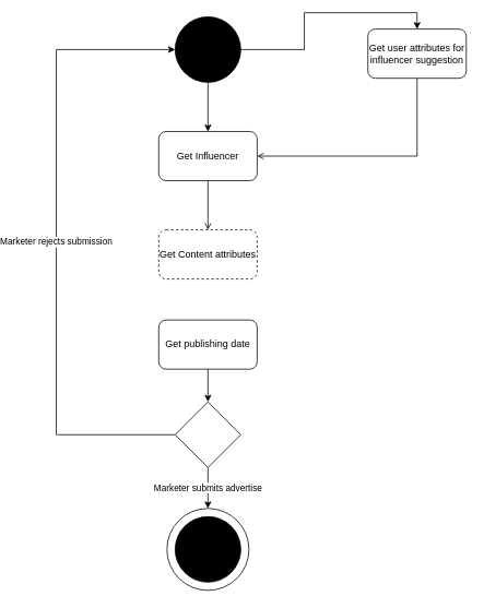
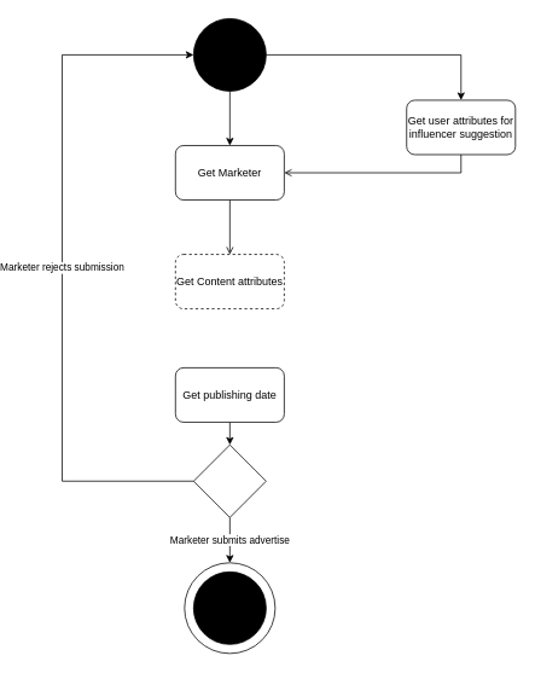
- <mxCell id="6" value="Get user attributes for influencer suggestion" style="rounded=1;whiteSpace=wrap;html=1;fillColor=#FFFFFF;" vertex="1" parent="1"><mxGeometry x="400" y="35" width="120" height="60" as="geometry" /></mxCell>
+ <mxCell id="6" value="Get user attributes for influencer suggestion" style="rounded=1;whiteSpace=wrap;html=1;fillColor=#FFFFFF;" vertex="1" parent="1"><mxGeometry x="400" y="110" width="120" height="60" as="geometry" /></mxCell>
- <mxCell id="8" value="Get Influencer" style="rounded=1;whiteSpace=wrap;html=1;fillColor=#FFFFFF;" vertex="1" parent="1"><mxGeometry x="145" y="160" width="120" height="60" as="geometry" /></mxCell>
+ <mxCell id="8" value="Get Marketer" style="rounded=1;whiteSpace=wrap;html=1;fillColor=#FFFFFF;" vertex="1" parent="1"><mxGeometry x="145" y="160" width="120" height="60" as="geometry" /></mxCell>
- <mxCell id="11" value="Get publishing date" style="rounded=1;whiteSpace=wrap;html=1;fillColor=#FFFFFF;" vertex="1" parent="1"><mxGeometry x="145" y="390" width="120" height="60" as="geometry" /></mxCell>
+ <mxCell id="11" value="Get publishing date" style="rounded=1;whiteSpace=wrap;html=1;fillColor=#FFFFFF;" vertex="1" parent="1"><mxGeometry x="145" y="405" width="120" height="60" as="geometry" /></mxCell>
